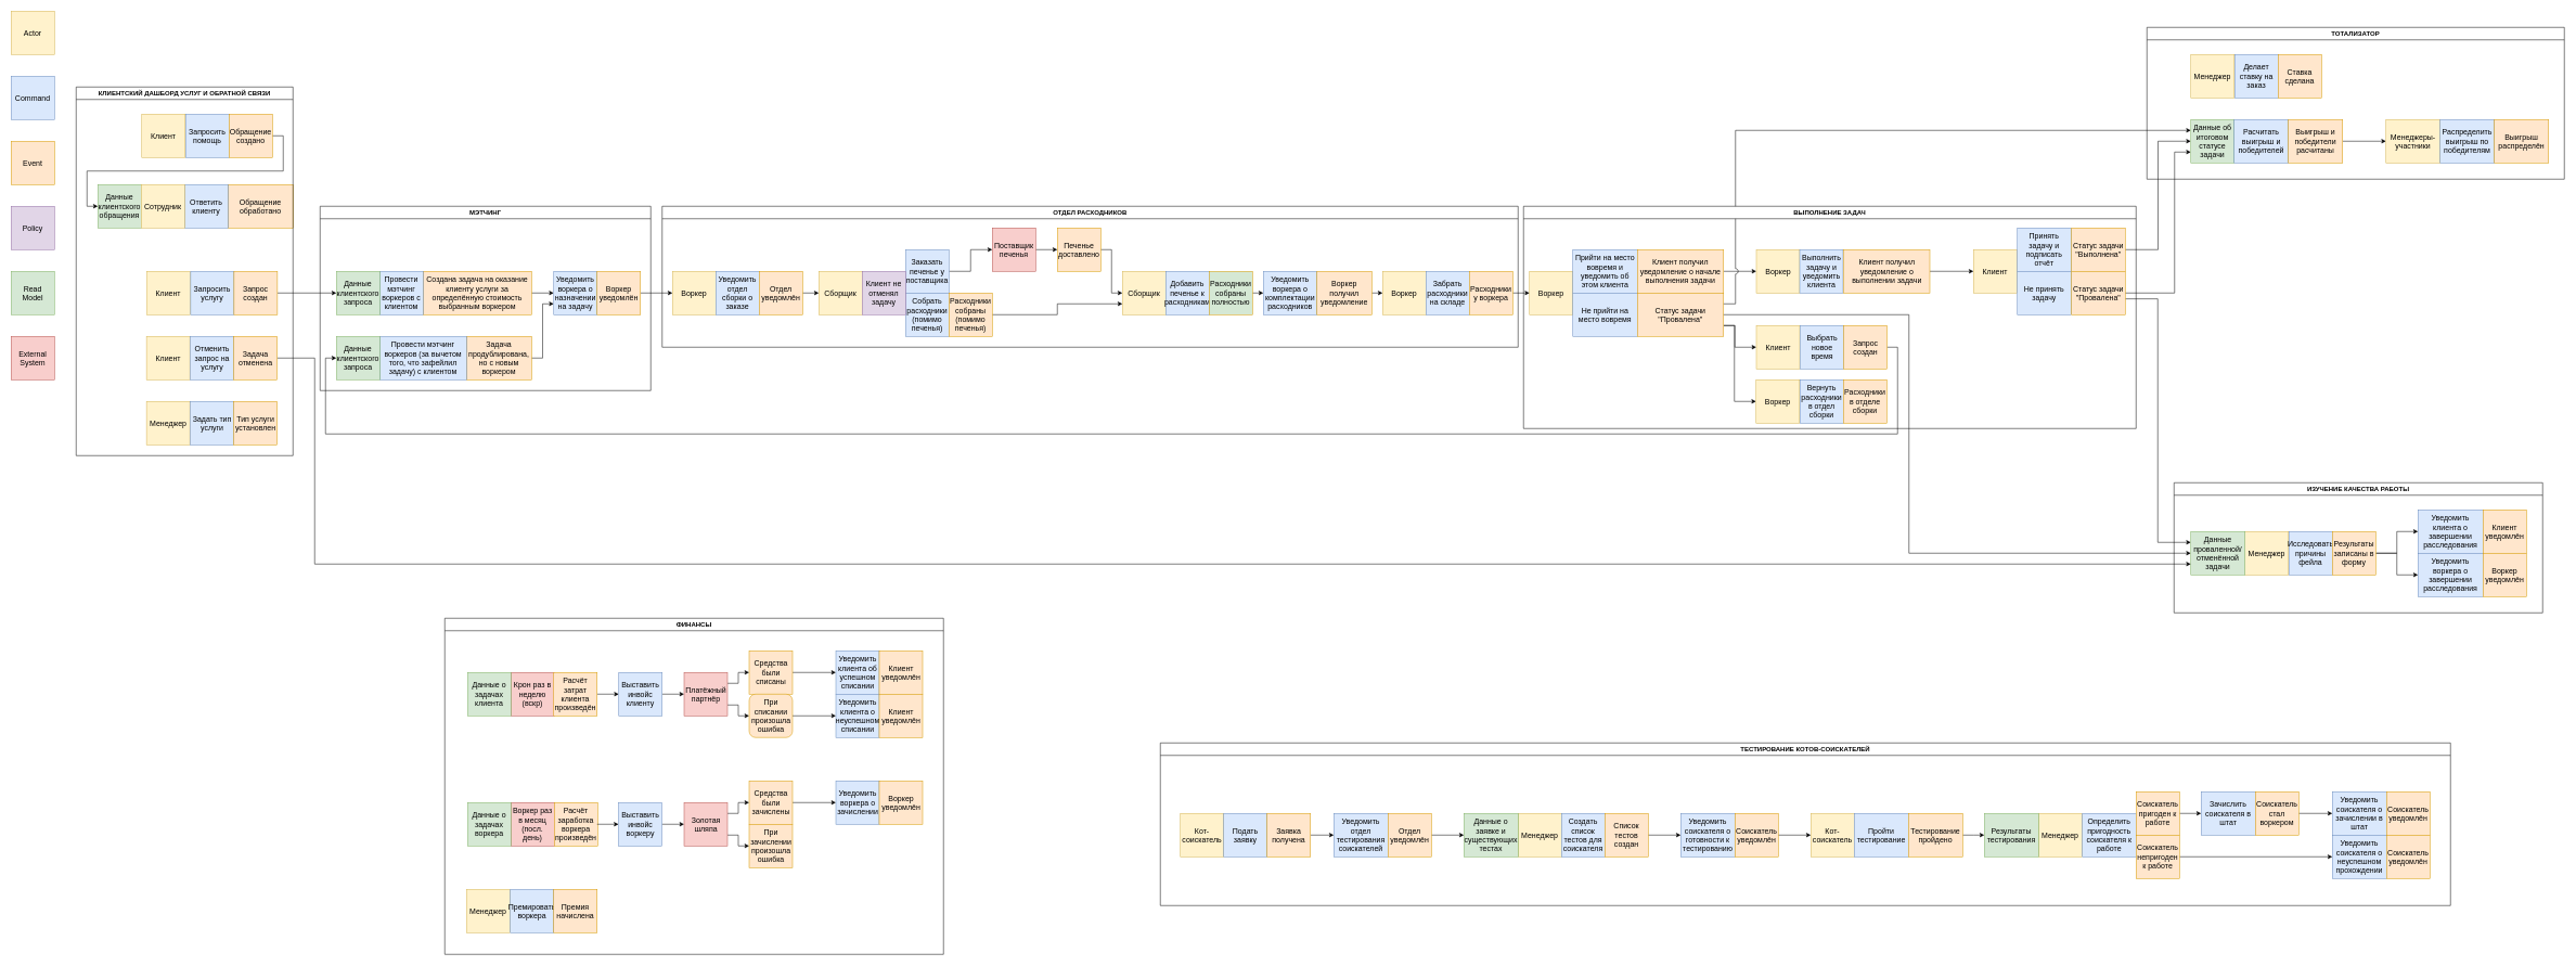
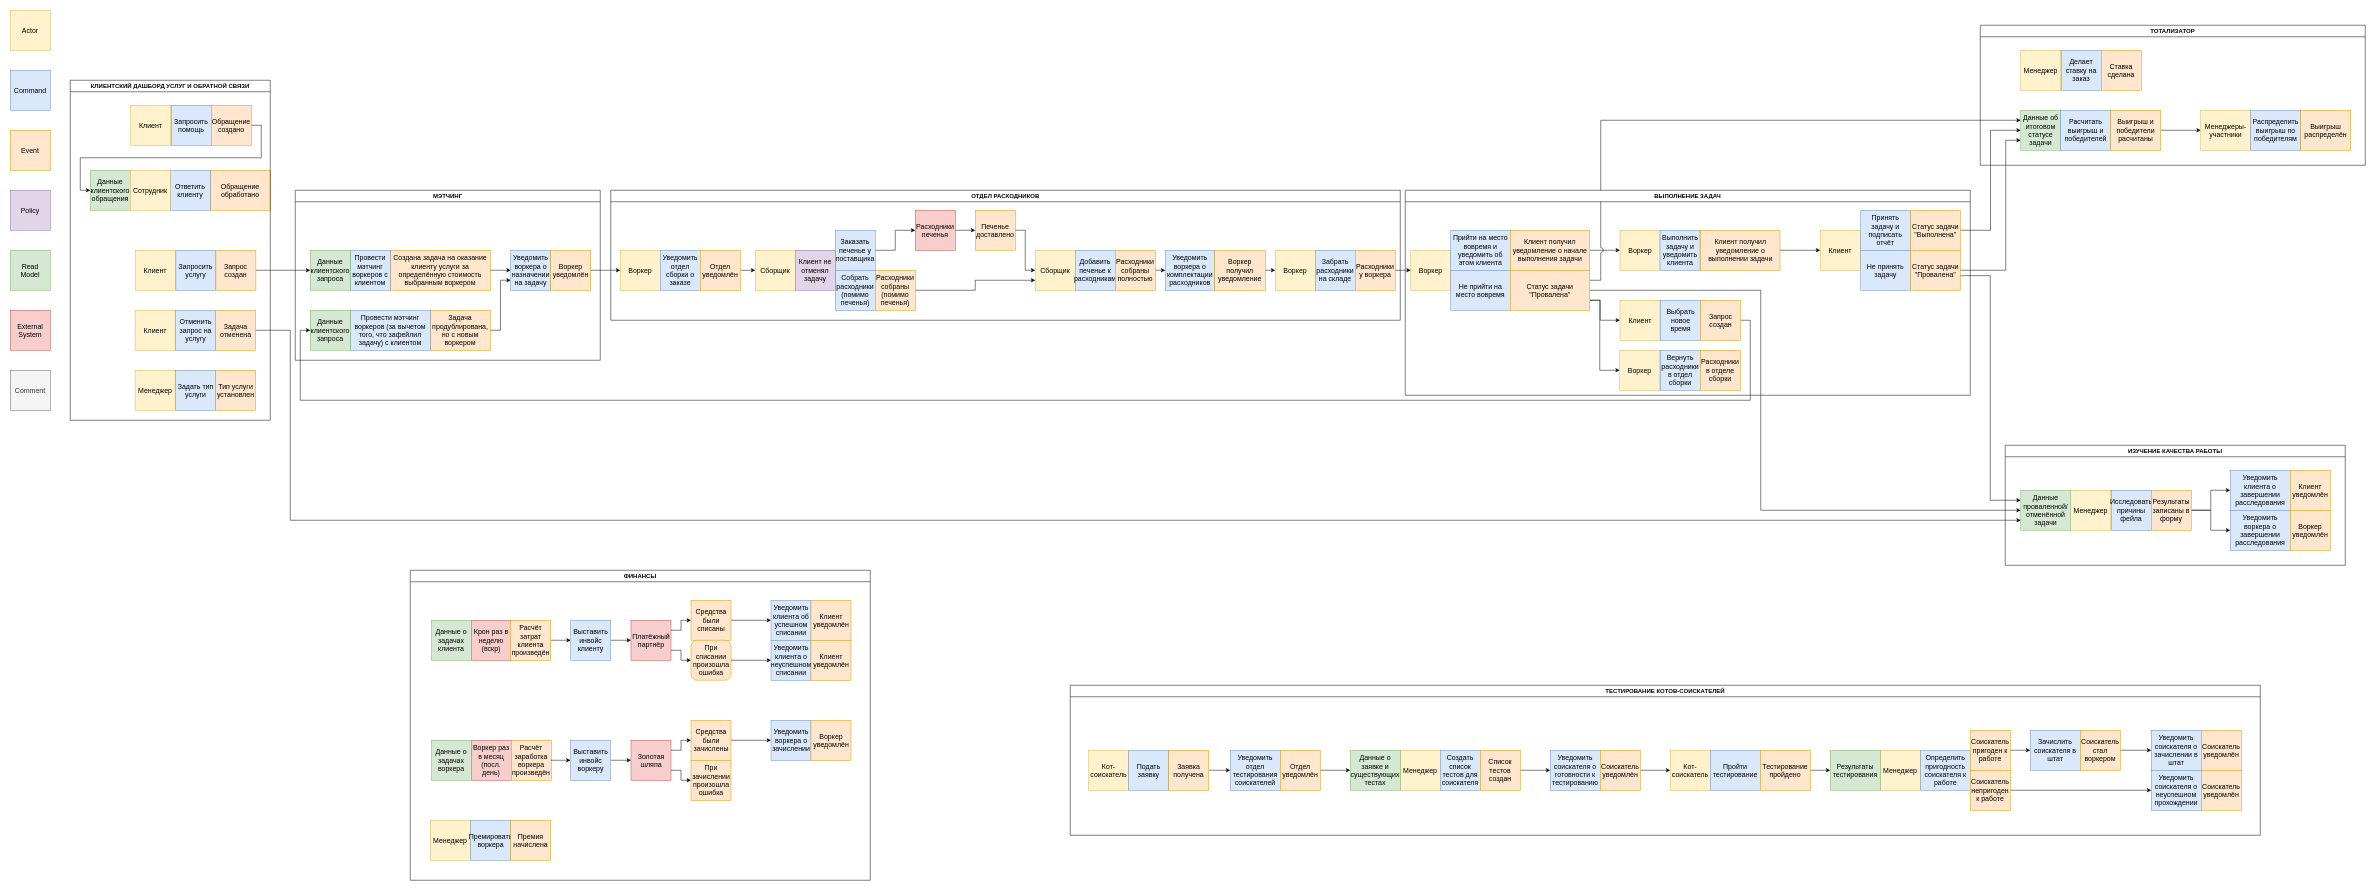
- <mxCell id="58" value="&lt;font style=&quot;font-size: 14px;&quot;&gt;Поставщик печенья&lt;/font&gt;" style="whiteSpace=wrap;html=1;fillColor=#f8cecc;strokeColor=#b85450;fontSize=14;" parent="1" vertex="1"><mxGeometry x="1830" y="420" width="80" height="80" as="geometry" /></mxCell>
+ <mxCell id="58" value="&lt;font style=&quot;font-size: 14px;&quot;&gt;Расходники печенья&lt;/font&gt;" style="whiteSpace=wrap;html=1;fillColor=#f8cecc;strokeColor=#b85450;fontSize=14;" parent="1" vertex="1"><mxGeometry x="1830" y="420" width="80" height="80" as="geometry" /></mxCell>
- <mxCell id="62" value="&lt;font style=&quot;font-size: 14px;&quot;&gt;Расходники собраны полностью&lt;/font&gt;" style="whiteSpace=wrap;html=1;fillColor=#d5e8d4;strokeColor=#d79b00;fontSize=14;" parent="1" vertex="1"><mxGeometry x="2230" y="500" width="80" height="80" as="geometry" /></mxCell>
+ <mxCell id="62" value="&lt;font style=&quot;font-size: 14px;&quot;&gt;Расходники собраны полностью&lt;/font&gt;" style="whiteSpace=wrap;html=1;fillColor=#ffe6cc;strokeColor=#d79b00;fontSize=14;" parent="1" vertex="1"><mxGeometry x="2230" y="500" width="80" height="80" as="geometry" /></mxCell>
+ <mxCell id="8" value="&lt;font style=&quot;font-size: 14px;&quot;&gt;Comment&lt;/font&gt;" style="whiteSpace=wrap;html=1;fillColor=#f5f5f5;strokeColor=#666666;fontSize=14;fontColor=#333333;" parent="1" vertex="1"><mxGeometry x="20" y="740" width="80" height="80" as="geometry" /></mxCell>
